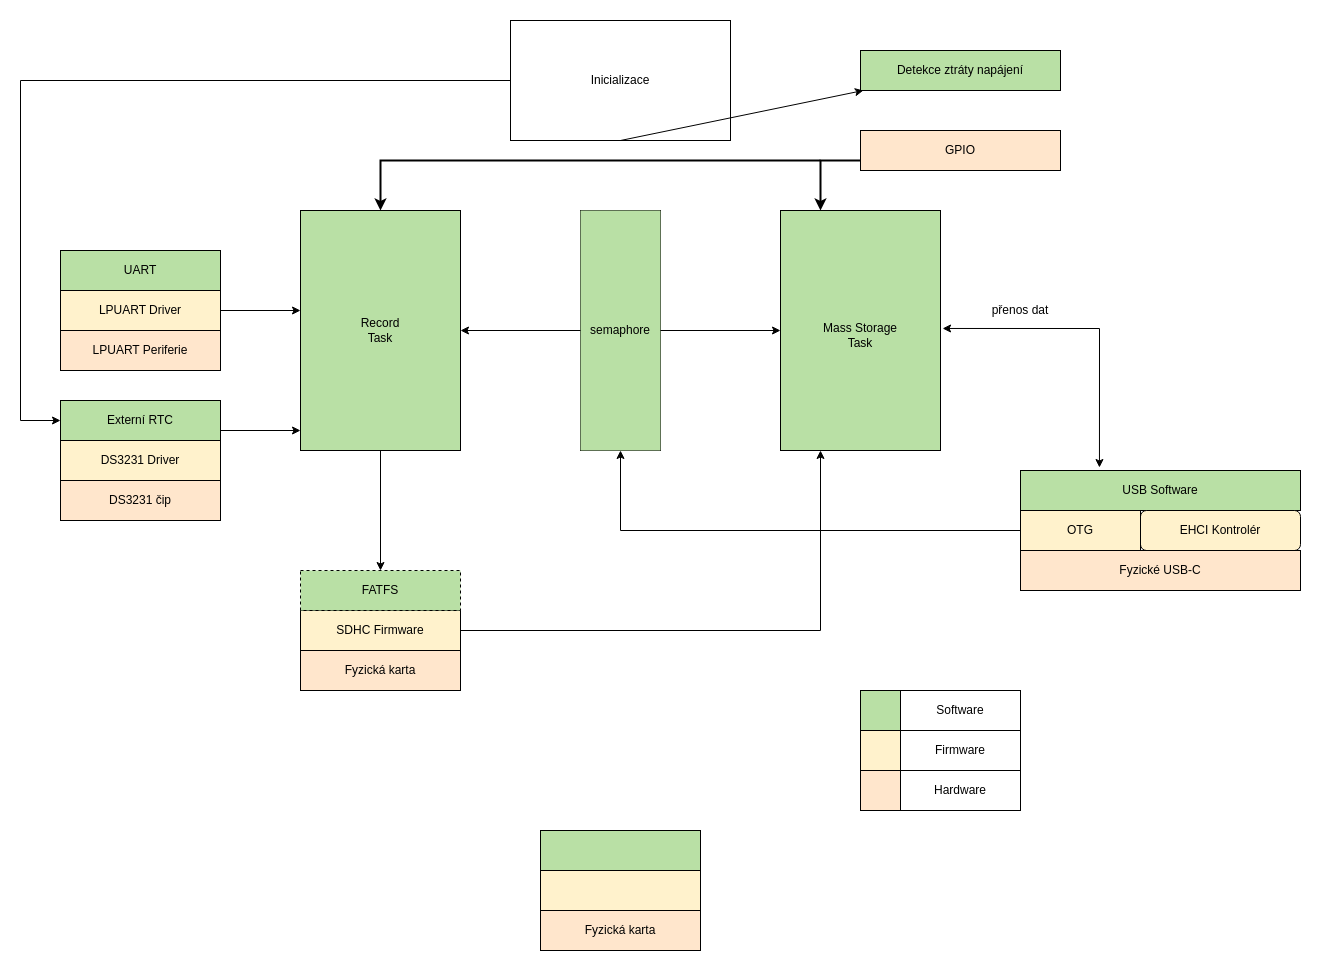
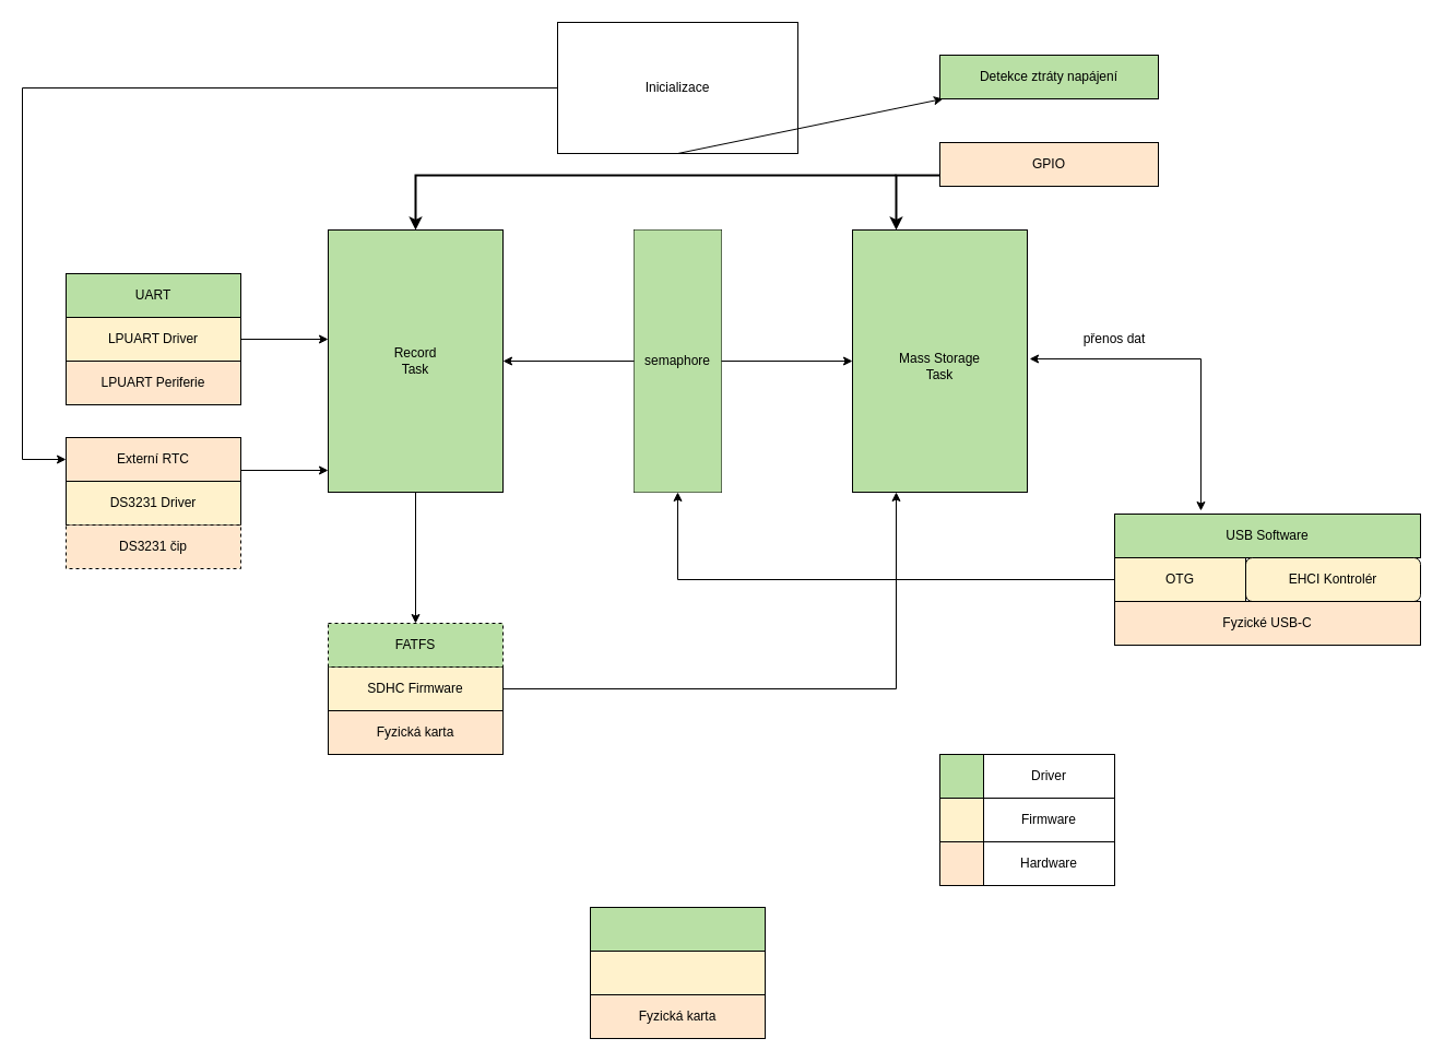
- <mxCell id="32" value="Externí RTC" style="rounded=0;whiteSpace=wrap;html=1;fillColor=#B9E0A5;strokeColor=light-dark(#000000, #446e2c);" vertex="1" parent="31"><mxGeometry width="160" height="40" as="geometry" /></mxCell>
+ <mxCell id="32" value="Externí RTC" style="rounded=0;whiteSpace=wrap;html=1;fillColor=#ffe6cc;strokeColor=light-dark(#000000, #446e2c);" vertex="1" parent="31"><mxGeometry width="160" height="40" as="geometry" /></mxCell>
- <mxCell id="34" value="DS3231 čip" style="rounded=0;whiteSpace=wrap;html=1;fillColor=#ffe6cc;strokeColor=light-dark(#000000, #996500);" vertex="1" parent="31"><mxGeometry y="80" width="160" height="40" as="geometry" /></mxCell>
+ <mxCell id="34" value="DS3231 čip" style="rounded=0;whiteSpace=wrap;html=1;fillColor=#ffe6cc;strokeColor=light-dark(#000000, #996500);dashed=1;" vertex="1" parent="31"><mxGeometry y="80" width="160" height="40" as="geometry" /></mxCell>
- <mxCell id="14" value="Software" style="text;html=1;align=center;verticalAlign=middle;whiteSpace=wrap;rounded=0;strokeColor=default;" vertex="1" parent="10"><mxGeometry x="40" width="120" height="40" as="geometry" /></mxCell>
+ <mxCell id="14" value="Driver" style="text;html=1;align=center;verticalAlign=middle;whiteSpace=wrap;rounded=0;strokeColor=default;" vertex="1" parent="10"><mxGeometry x="40" width="120" height="40" as="geometry" /></mxCell>
